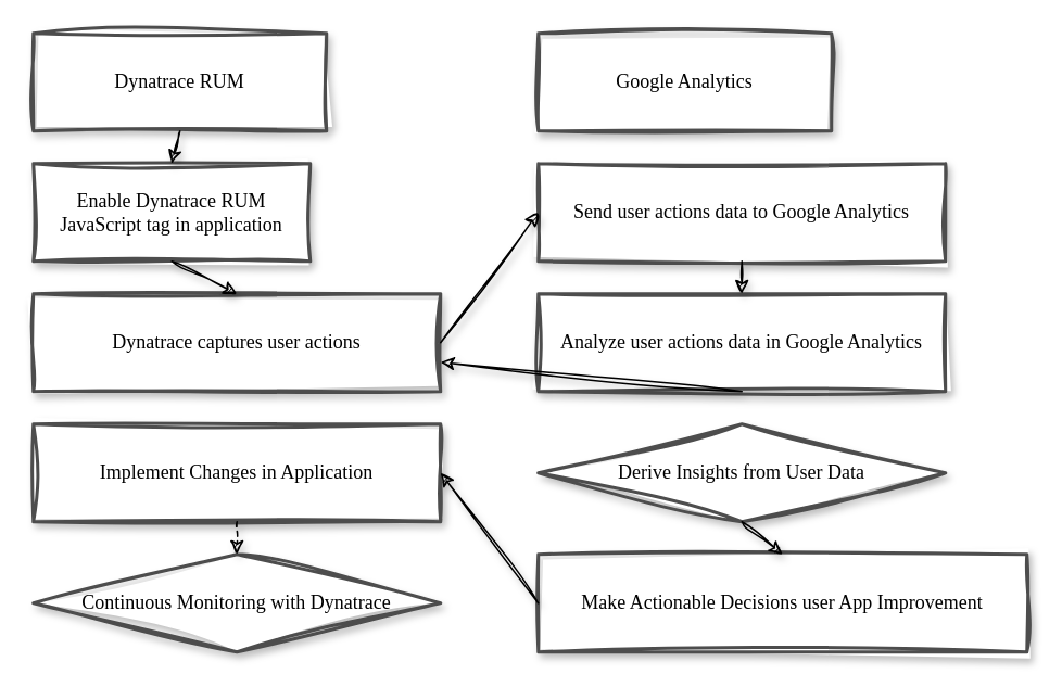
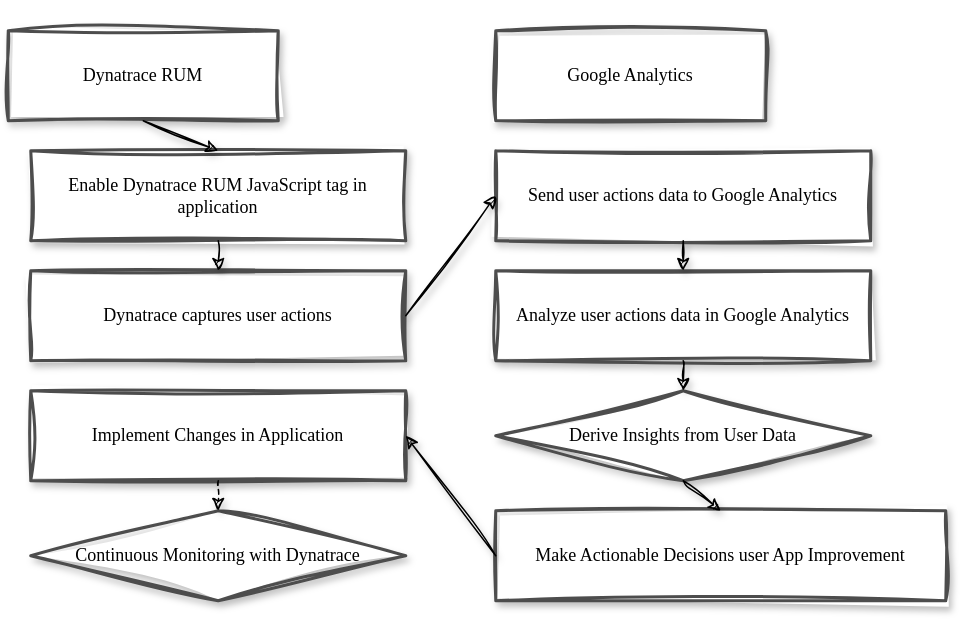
- <mxCell id="2" value="Dynatrace RUM" style="rounded=0;whiteSpace=wrap;html=1;strokeWidth=2;strokeColor=#4D4D4D;sketch=1;curveFitting=1;jiggle=2;shadow=1;fontFamily=Comic Sans MS;" parent="1" vertex="1"><mxGeometry x="20" y="20" width="180" height="60" as="geometry" /></mxCell>
+ <mxCell id="2" value="Dynatrace RUM" style="rounded=0;whiteSpace=wrap;html=1;strokeWidth=2;strokeColor=#4D4D4D;sketch=1;curveFitting=1;jiggle=2;shadow=1;fontFamily=Comic Sans MS;" parent="1" vertex="1"><mxGeometry x="5" y="20" width="180" height="60" as="geometry" /></mxCell>
- <mxCell id="3" value="Enable Dynatrace RUM JavaScript tag in application" style="rounded=0;whiteSpace=wrap;html=1;strokeWidth=2;strokeColor=#4D4D4D;sketch=1;curveFitting=1;jiggle=2;shadow=1;fontFamily=Comic Sans MS;" parent="1" vertex="1"><mxGeometry x="20" y="100" width="170" height="60" as="geometry" /></mxCell>
+ <mxCell id="3" value="Enable Dynatrace RUM JavaScript tag in application" style="rounded=0;whiteSpace=wrap;html=1;strokeWidth=2;strokeColor=#4D4D4D;sketch=1;curveFitting=1;jiggle=2;shadow=1;fontFamily=Comic Sans MS;" parent="1" vertex="1"><mxGeometry x="20" y="100" width="250" height="60" as="geometry" /></mxCell>
- <mxCell id="13" style="exitX=0.5;exitY=1;sketch=1;curveFitting=1;jiggle=2;shadow=1;fontFamily=Comic Sans MS;" parent="1" source="10" target="5" edge="1"><mxGeometry relative="1" as="geometry" /></mxCell>
+ <mxCell id="13" style="exitX=0.5;exitY=1;entryX=0.5;entryY=0;sketch=1;curveFitting=1;jiggle=2;shadow=1;fontFamily=Comic Sans MS;" parent="1" source="10" target="12" edge="1"><mxGeometry relative="1" as="geometry" /></mxCell>
